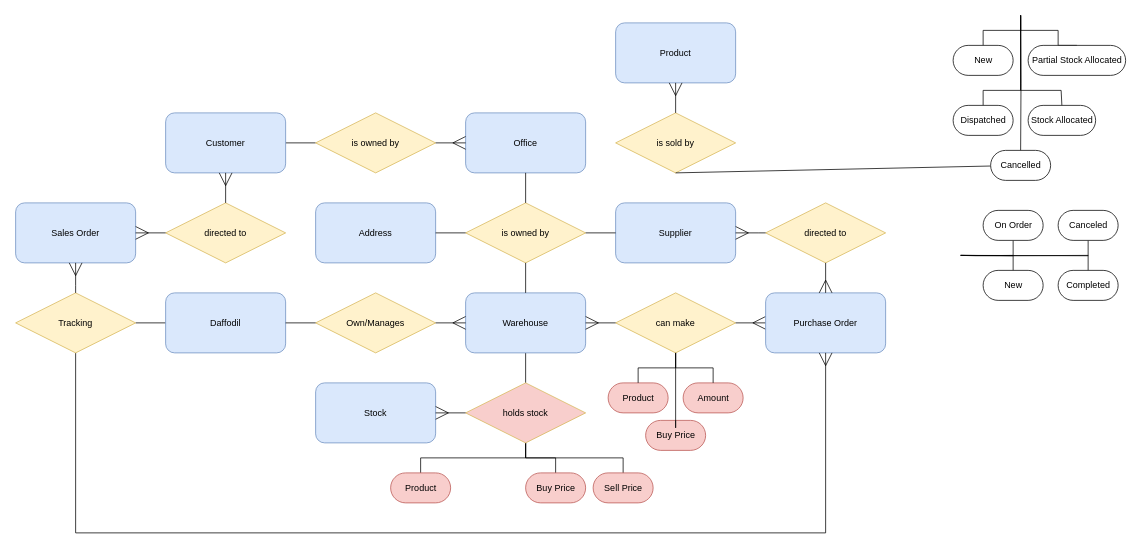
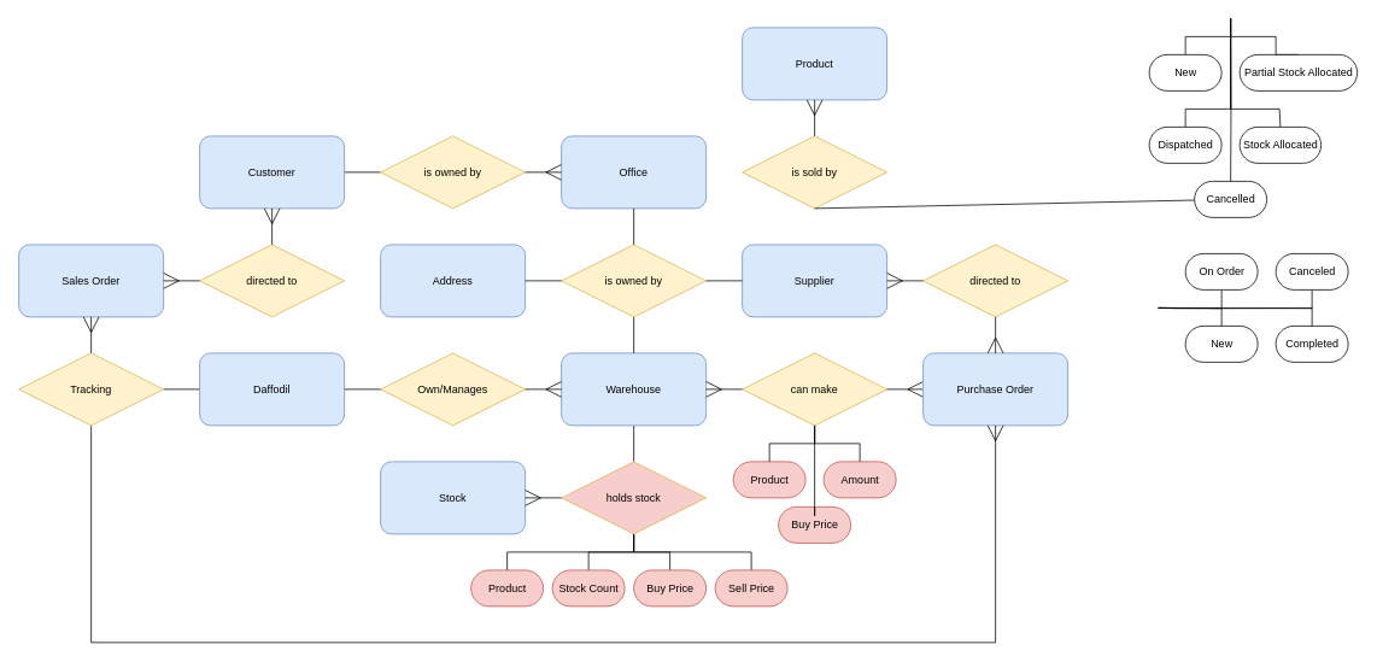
+ <mxCell id="34" style="edgeStyle=orthogonalEdgeStyle;rounded=0;orthogonalLoop=1;jettySize=auto;html=1;entryX=0.5;entryY=0.5;entryDx=0;entryDy=-20;entryPerimeter=0;endArrow=none;endFill=0;exitX=0.5;exitY=1;exitDx=0;exitDy=0;" parent="1" source="38" target="42" edge="1"><mxGeometry relative="1" as="geometry" /></mxCell>
+ <mxCell id="42" value="Stock Count" style="html=1;dashed=0;whitespace=wrap;shape=mxgraph.dfd.start;strokeWidth=1;fillColor=#f8cecc;strokeColor=#b85450;" parent="1" vertex="1"><mxGeometry x="610" y="630" width="80" height="40" as="geometry" /></mxCell>
